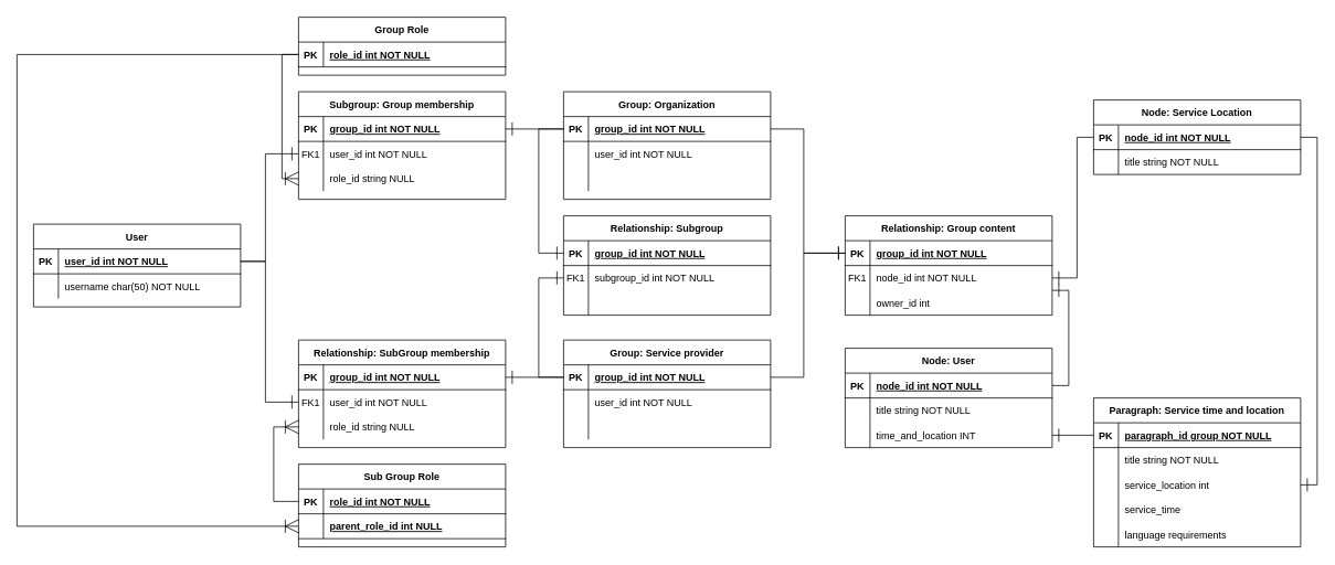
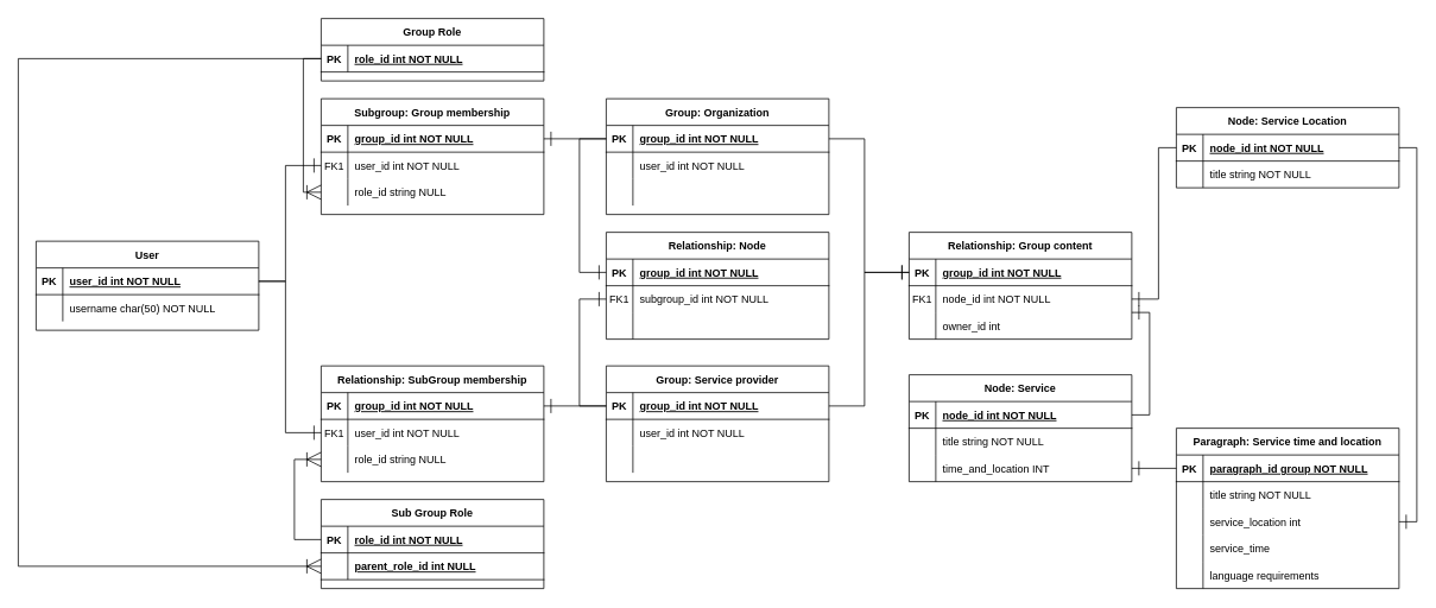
- <mxCell id="29" value="Relationship: Subgroup" style="shape=table;startSize=30;container=1;collapsible=1;childLayout=tableLayout;fixedRows=1;rowLines=0;fontStyle=1;align=center;resizeLast=1;" parent="1" vertex="1"><mxGeometry x="680" y="260" width="250" height="120" as="geometry" /></mxCell>
+ <mxCell id="29" value="Relationship: Node" style="shape=table;startSize=30;container=1;collapsible=1;childLayout=tableLayout;fixedRows=1;rowLines=0;fontStyle=1;align=center;resizeLast=1;" parent="1" vertex="1"><mxGeometry x="680" y="260" width="250" height="120" as="geometry" /></mxCell>
- <mxCell id="65" value="Node: User" style="shape=table;startSize=30;container=1;collapsible=1;childLayout=tableLayout;fixedRows=1;rowLines=0;fontStyle=1;align=center;resizeLast=1;" parent="1" vertex="1"><mxGeometry x="1020" y="420" width="250" height="120" as="geometry" /></mxCell>
+ <mxCell id="65" value="Node: Service" style="shape=table;startSize=30;container=1;collapsible=1;childLayout=tableLayout;fixedRows=1;rowLines=0;fontStyle=1;align=center;resizeLast=1;" parent="1" vertex="1"><mxGeometry x="1020" y="420" width="250" height="120" as="geometry" /></mxCell>
